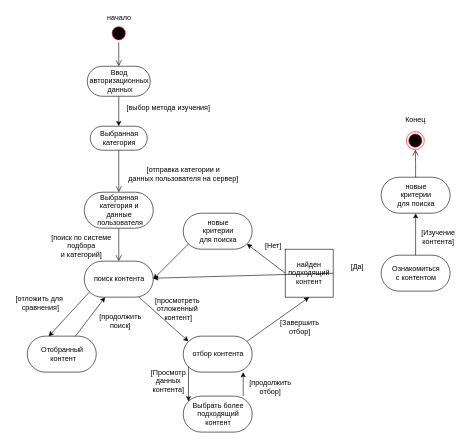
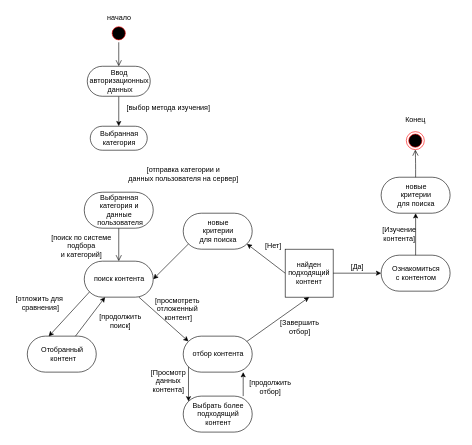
- <mxCell id="8" value="" style="edgeStyle=orthogonalEdgeStyle;html=1;verticalAlign=bottom;endArrow=open;endSize=8;" edge="1" parent="1" source="5" target="7"><mxGeometry relative="1" as="geometry"><mxPoint x="207.5" y="220" as="targetPoint" /><mxPoint x="207.5" y="160" as="sourcePoint" /></mxGeometry></mxCell>
- <mxCell id="40" value="[Изучение &lt;br&gt;контента]" style="text;html=1;align=center;verticalAlign=middle;resizable=0;points=[];autosize=1;strokeColor=none;" vertex="1" parent="1"><mxGeometry x="695" y="380" width="70" height="30" as="geometry" /></mxCell>
+ <mxCell id="40" value="[Изучение &lt;br&gt;контента]" style="text;html=1;align=center;verticalAlign=middle;resizable=0;points=[];autosize=1;strokeColor=none;" vertex="1" parent="1"><mxGeometry x="630" y="375" width="70" height="30" as="geometry" /></mxCell>
- <mxCell id="36" value="" style="endArrow=classic;html=1;strokeColor=#000000;exitX=1;exitY=0.5;exitDx=0;exitDy=0;" edge="1" parent="1" source="28" target="12"><mxGeometry width="50" height="50" relative="1" as="geometry"><mxPoint x="505" y="445" as="sourcePoint" /><mxPoint x="456.21" y="421.21" as="targetPoint" /></mxGeometry></mxCell>
+ <mxCell id="36" value="" style="endArrow=classic;html=1;strokeColor=#000000;exitX=1;exitY=0.5;exitDx=0;exitDy=0;" edge="1" parent="1" source="28" target="35"><mxGeometry width="50" height="50" relative="1" as="geometry"><mxPoint x="505" y="445" as="sourcePoint" /><mxPoint x="456.21" y="421.21" as="targetPoint" /></mxGeometry></mxCell>
